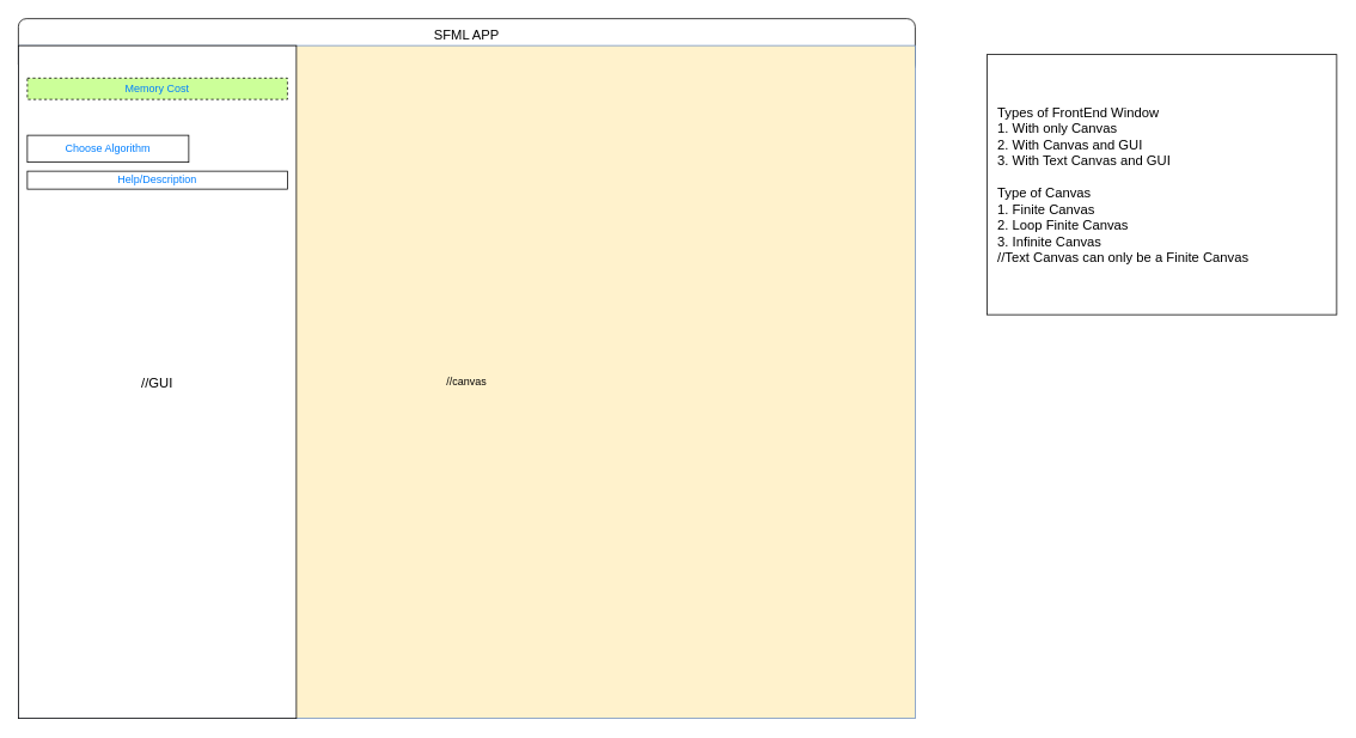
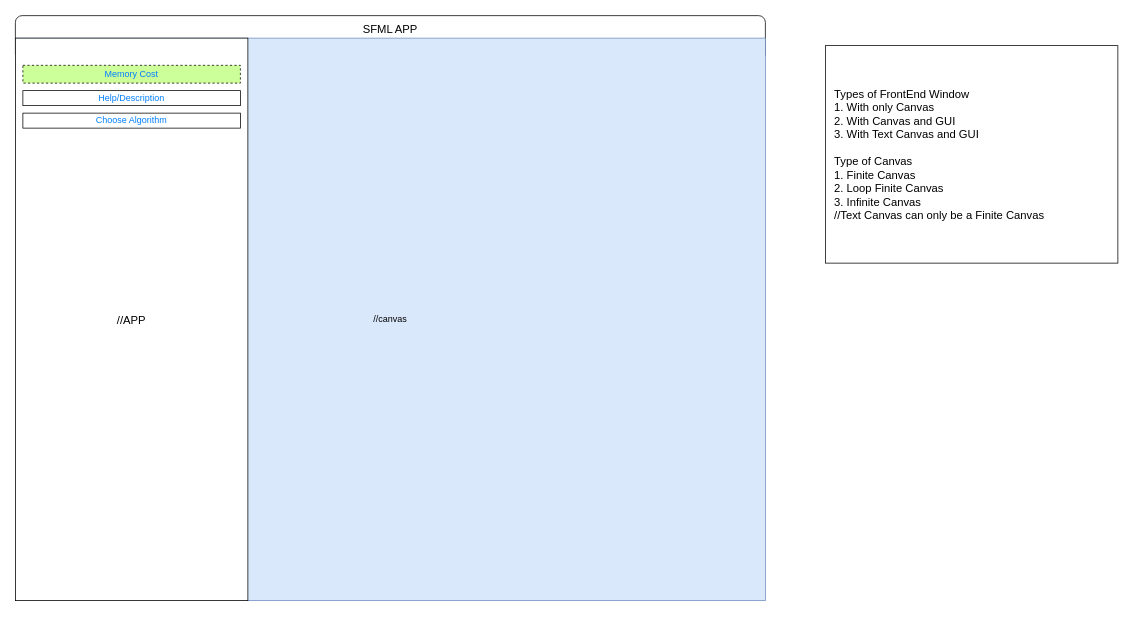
- <mxCell id="8" value="Choose Algorithm" style="rounded=0;whiteSpace=wrap;html=1;fontColor=#007FFF;fillColor=#FFFFFF;" parent="4" vertex="1"><mxGeometry x="10" y="100" width="180" height="30" as="geometry" /></mxCell>
+ <mxCell id="8" value="Choose Algorithm" style="rounded=0;whiteSpace=wrap;html=1;fontColor=#007FFF;fillColor=#FFFFFF;" parent="4" vertex="1"><mxGeometry x="10" y="100" width="290" height="20" as="geometry" /></mxCell>
- <mxCell id="7" value="Help/Description" style="rounded=0;whiteSpace=wrap;html=1;fontColor=#007FFF;fillColor=#FFFFFF;" parent="4" vertex="1"><mxGeometry x="10" y="140" width="290" height="20" as="geometry" /></mxCell>
+ <mxCell id="7" value="Help/Description" style="rounded=0;whiteSpace=wrap;html=1;fontColor=#007FFF;fillColor=#FFFFFF;" parent="4" vertex="1"><mxGeometry x="10" y="70" width="290" height="20" as="geometry" /></mxCell>
- <mxCell id="5" value="//GUI" style="rounded=0;whiteSpace=wrap;html=1;fontSize=15;" parent="4" vertex="1"><mxGeometry width="310" height="750" as="geometry" /></mxCell>
+ <mxCell id="5" value="//APP" style="rounded=0;whiteSpace=wrap;html=1;fontSize=15;" parent="4" vertex="1"><mxGeometry width="310" height="750" as="geometry" /></mxCell>
- <mxCell id="3" value="//canvas" style="rounded=0;whiteSpace=wrap;html=1;fillColor=#fff2cc;strokeColor=#6c8ebf;" parent="1" vertex="1"><mxGeometry x="20" y="50" width="1000" height="750" as="geometry" /></mxCell>
+ <mxCell id="3" value="//canvas" style="rounded=0;whiteSpace=wrap;html=1;fillColor=#dae8fc;strokeColor=#6c8ebf;" parent="1" vertex="1"><mxGeometry x="20" y="50" width="1000" height="750" as="geometry" /></mxCell>
